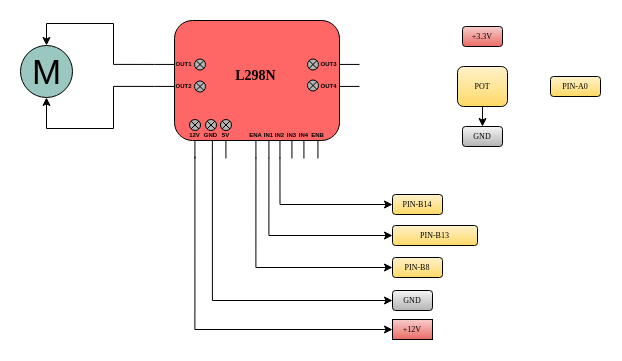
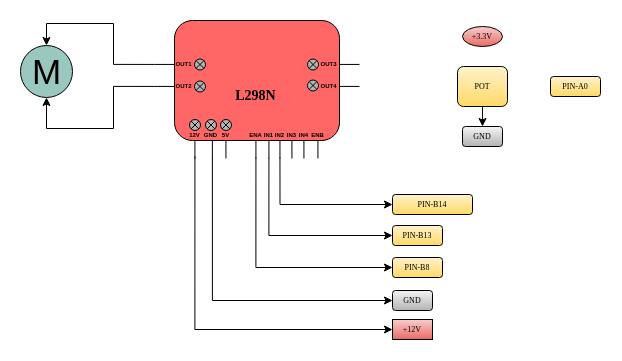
- <mxCell id="5" value="&lt;font face=&quot;Comic Sans MS&quot; style=&quot;font-size: 8px&quot;&gt;+3.3V&lt;/font&gt;" style="rounded=1;whiteSpace=wrap;html=1;strokeWidth=1;fontSize=5;fillColor=#f8cecc;gradientColor=#ea6b66;" parent="1" vertex="1"><mxGeometry x="462" y="26" width="40" height="20" as="geometry" /></mxCell>
+ <mxCell id="5" value="&lt;font face=&quot;Comic Sans MS&quot; style=&quot;font-size: 8px&quot;&gt;+3.3V&lt;/font&gt;" style="ellipse;whiteSpace=wrap;html=1;strokeWidth=1;fontSize=5;fillColor=#f8cecc;gradientColor=#ea6b66;" parent="1" vertex="1"><mxGeometry x="462" y="26" width="40" height="20" as="geometry" /></mxCell>
- <mxCell id="42" value="&lt;font style=&quot;font-size: 14px;&quot; face=&quot;Comic Sans MS&quot;&gt;L298N&lt;/font&gt;" style="text;html=1;strokeColor=none;fillColor=none;align=center;verticalAlign=middle;whiteSpace=wrap;rounded=0;fontSize=8;fontStyle=1;" vertex="1" parent="1"><mxGeometry x="242" y="66" width="27" height="20" as="geometry" /></mxCell>
+ <mxCell id="42" value="&lt;font style=&quot;font-size: 14px;&quot; face=&quot;Comic Sans MS&quot;&gt;L298N&lt;/font&gt;" style="text;html=1;strokeColor=none;fillColor=none;align=center;verticalAlign=middle;whiteSpace=wrap;rounded=0;fontSize=8;fontStyle=1;" vertex="1" parent="1"><mxGeometry x="242" y="86" width="27" height="20" as="geometry" /></mxCell>
- <mxCell id="50" value="&lt;font face=&quot;Comic Sans MS&quot;&gt;&lt;span style=&quot;font-size: 8px&quot;&gt;PIN-B14&lt;/span&gt;&lt;/font&gt;" style="rounded=1;whiteSpace=wrap;html=1;strokeWidth=1;fontSize=5;fillColor=#fff2cc;gradientColor=#ffd966;" vertex="1" parent="1"><mxGeometry x="392" y="194" width="50" height="20" as="geometry" /></mxCell>
+ <mxCell id="50" value="&lt;font face=&quot;Comic Sans MS&quot;&gt;&lt;span style=&quot;font-size: 8px&quot;&gt;PIN-B14&lt;/span&gt;&lt;/font&gt;" style="rounded=1;whiteSpace=wrap;html=1;strokeWidth=1;fontSize=5;fillColor=#fff2cc;gradientColor=#ffd966;" vertex="1" parent="1"><mxGeometry x="392" y="194" width="80" height="20" as="geometry" /></mxCell>
- <mxCell id="48" value="&lt;font face=&quot;Comic Sans MS&quot;&gt;&lt;span style=&quot;font-size: 8px&quot;&gt;PIN-B13&lt;/span&gt;&lt;/font&gt;" style="rounded=1;whiteSpace=wrap;html=1;strokeWidth=1;fontSize=5;fillColor=#fff2cc;gradientColor=#ffd966;" vertex="1" parent="1"><mxGeometry x="392" y="225" width="85" height="20" as="geometry" /></mxCell>
+ <mxCell id="48" value="&lt;font face=&quot;Comic Sans MS&quot;&gt;&lt;span style=&quot;font-size: 8px&quot;&gt;PIN-B13&lt;/span&gt;&lt;/font&gt;" style="rounded=1;whiteSpace=wrap;html=1;strokeWidth=1;fontSize=5;fillColor=#fff2cc;gradientColor=#ffd966;" vertex="1" parent="1"><mxGeometry x="392" y="225" width="50" height="20" as="geometry" /></mxCell>
